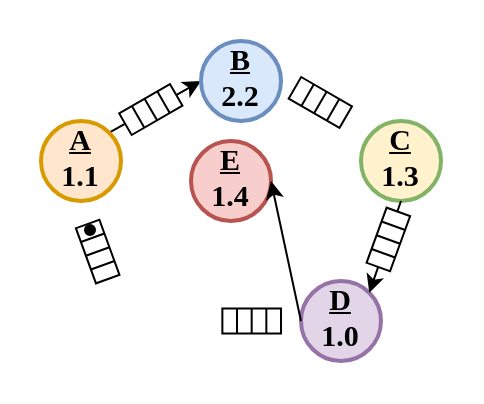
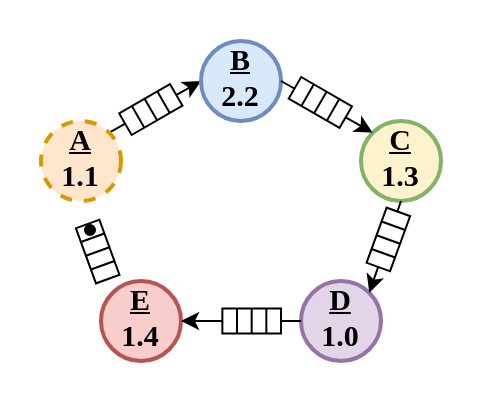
+ <mxCell id="14" value="" style="endArrow=classic;html=1;rounded=0;exitX=1;exitY=0.5;exitDx=0;exitDy=0;entryX=0;entryY=0;entryDx=0;entryDy=0;" edge="1" parent="1" source="4" target="5"><mxGeometry width="50" height="50" relative="1" as="geometry"><mxPoint x="64" y="76" as="sourcePoint" /><mxPoint x="110" y="50" as="targetPoint" /></mxGeometry></mxCell>
- <mxCell id="3" value="&lt;font size=&quot;1&quot; face=&quot;Times New Roman&quot;&gt;&lt;b style=&quot;font-size: 15px;&quot;&gt;&lt;u&gt;A&lt;/u&gt;&lt;br&gt;1.1&lt;/b&gt;&lt;/font&gt;" style="ellipse;whiteSpace=wrap;html=1;fillColor=#ffe6cc;strokeColor=#d79b00;strokeWidth=2;align=center;verticalAlign=middle;spacing=0;spacingTop=-4;" vertex="1" parent="1"><mxGeometry x="20" y="60" width="40" height="40" as="geometry" /></mxCell>
+ <mxCell id="3" value="&lt;font size=&quot;1&quot; face=&quot;Times New Roman&quot;&gt;&lt;b style=&quot;font-size: 15px;&quot;&gt;&lt;u&gt;A&lt;/u&gt;&lt;br&gt;1.1&lt;/b&gt;&lt;/font&gt;" style="ellipse;whiteSpace=wrap;html=1;fillColor=#ffe6cc;strokeColor=#d79b00;strokeWidth=2;align=center;verticalAlign=middle;spacing=0;spacingTop=-4;dashed=1;" vertex="1" parent="1"><mxGeometry x="20" y="60" width="40" height="40" as="geometry" /></mxCell>
- <mxCell id="6" value="&lt;font size=&quot;1&quot; face=&quot;Times New Roman&quot;&gt;&lt;b style=&quot;font-size: 15px;&quot;&gt;&lt;u&gt;E&lt;/u&gt;&lt;br&gt;1.4&lt;/b&gt;&lt;/font&gt;" style="ellipse;whiteSpace=wrap;html=1;fillColor=#f8cecc;strokeColor=#b85450;strokeWidth=2;align=center;verticalAlign=middle;spacing=0;spacingTop=-4;" vertex="1" parent="1"><mxGeometry x="95" y="70" width="40" height="40" as="geometry" /></mxCell>
+ <mxCell id="6" value="&lt;font size=&quot;1&quot; face=&quot;Times New Roman&quot;&gt;&lt;b style=&quot;font-size: 15px;&quot;&gt;&lt;u&gt;E&lt;/u&gt;&lt;br&gt;1.4&lt;/b&gt;&lt;/font&gt;" style="ellipse;whiteSpace=wrap;html=1;fillColor=#f8cecc;strokeColor=#b85450;strokeWidth=2;align=center;verticalAlign=middle;spacing=0;spacingTop=-4;" vertex="1" parent="1"><mxGeometry x="50" y="140" width="40" height="40" as="geometry" /></mxCell>
